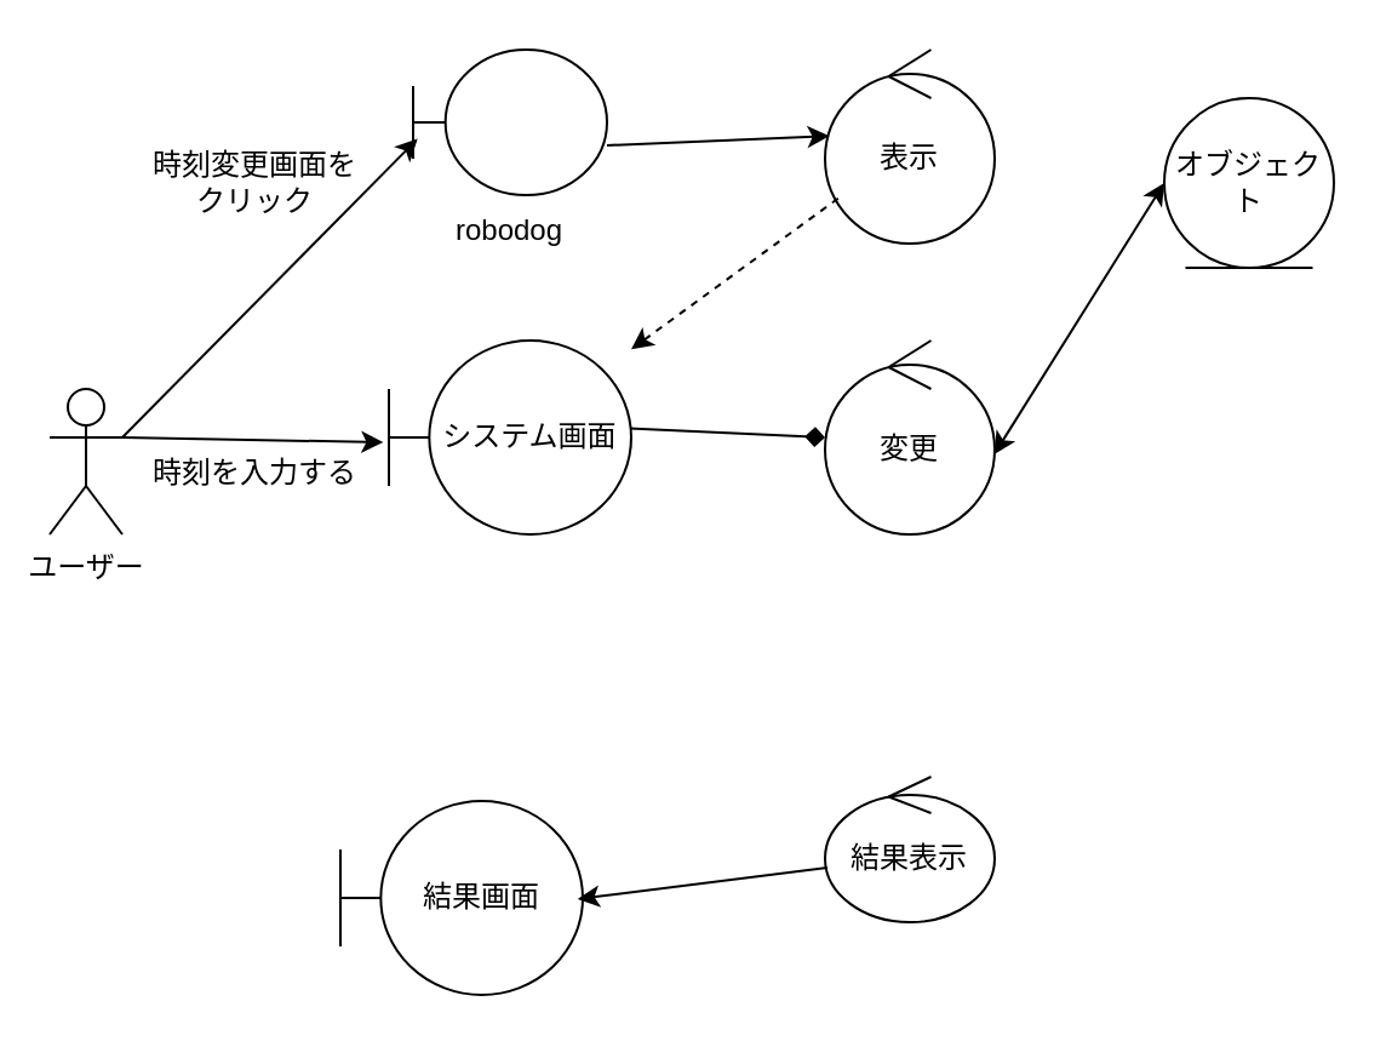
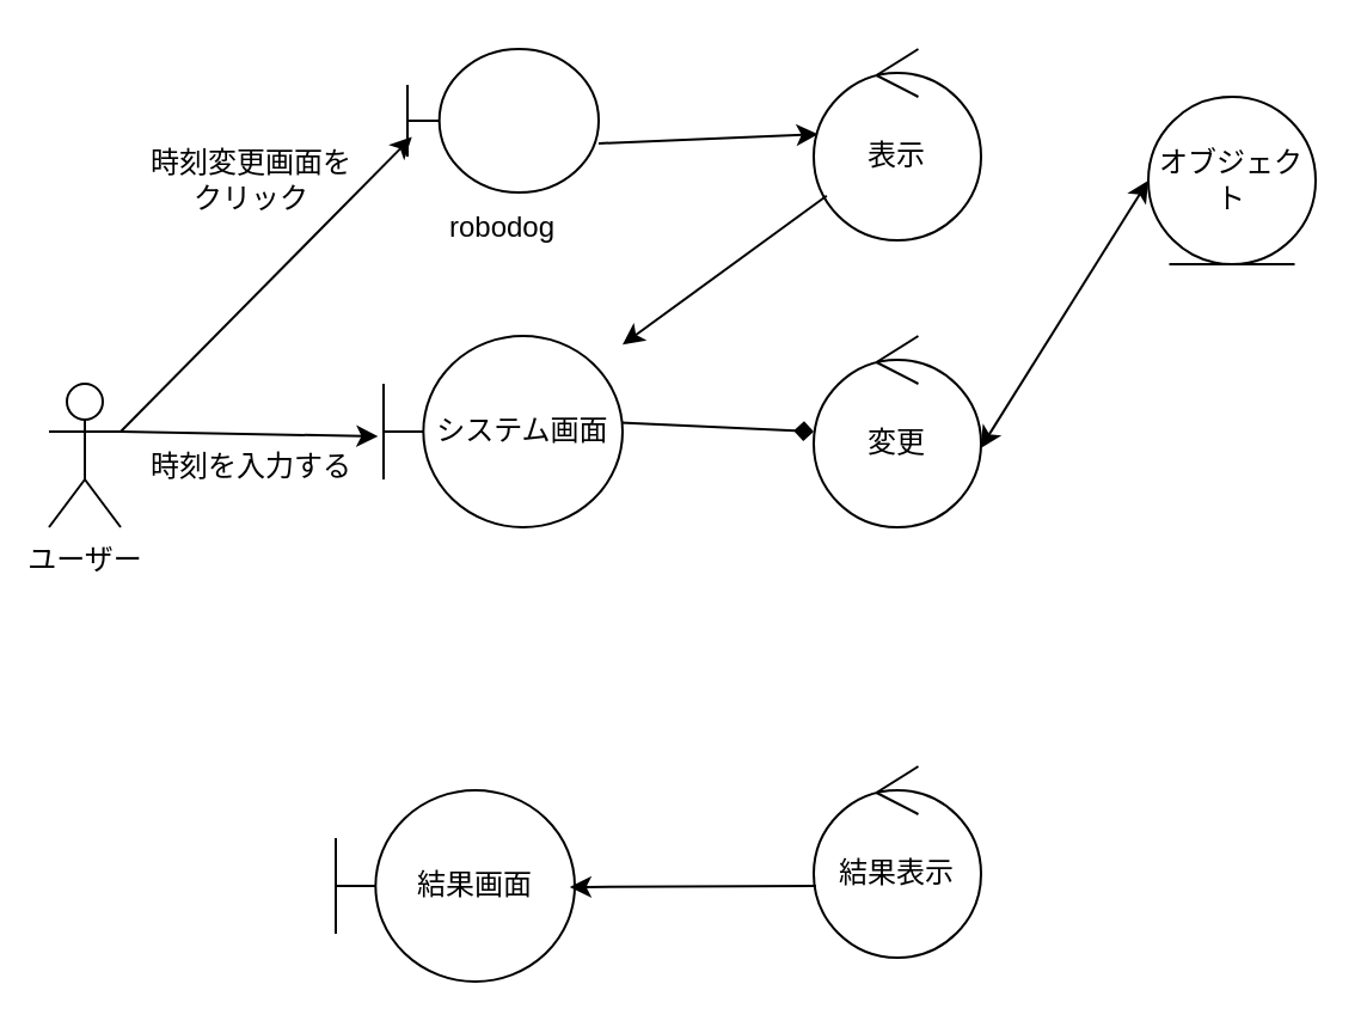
- <mxCell id="18" value="" style="endArrow=classic;html=1;dashed=1;" parent="1" source="16" target="13" edge="1"><mxGeometry width="50" height="50" relative="1" as="geometry"><mxPoint x="290" y="170" as="sourcePoint" /><mxPoint x="340" y="120" as="targetPoint" /></mxGeometry></mxCell>
+ <mxCell id="18" value="" style="endArrow=classic;html=1;" parent="1" source="16" target="13" edge="1"><mxGeometry width="50" height="50" relative="1" as="geometry"><mxPoint x="290" y="170" as="sourcePoint" /><mxPoint x="340" y="120" as="targetPoint" /></mxGeometry></mxCell>
- <mxCell id="9" value="結果表示" style="ellipse;shape=umlControl;whiteSpace=wrap;html=1;" parent="1" vertex="1"><mxGeometry x="340" y="320" width="70" height="60" as="geometry" /></mxCell>
+ <mxCell id="9" value="結果表示" style="ellipse;shape=umlControl;whiteSpace=wrap;html=1;" parent="1" vertex="1"><mxGeometry x="340" y="320" width="70" height="80" as="geometry" /></mxCell>
